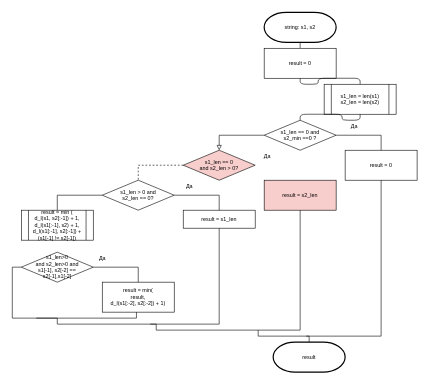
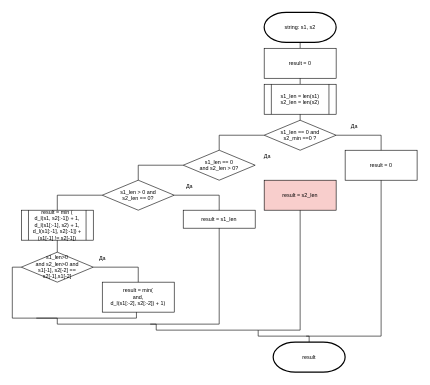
- <mxCell id="15" value="s1_len = len(s1)&lt;br style=&quot;font-size: 9px;&quot;&gt;s2_len = len(s2)" style="shape=process;whiteSpace=wrap;html=1;backgroundOutline=1;fontSize=9;" parent="1" vertex="1"><mxGeometry x="540" y="140" width="120" height="50" as="geometry" /></mxCell>
+ <mxCell id="15" value="s1_len = len(s1)&lt;br style=&quot;font-size: 9px;&quot;&gt;s2_len = len(s2)" style="shape=process;whiteSpace=wrap;html=1;backgroundOutline=1;fontSize=9;" parent="1" vertex="1"><mxGeometry x="440" y="140" width="120" height="50" as="geometry" /></mxCell>
- <mxCell id="2" style="edgeStyle=orthogonalEdgeStyle;rounded=0;orthogonalLoop=1;jettySize=auto;html=1;entryX=0.5;entryY=0;entryDx=0;entryDy=0;endArrow=block;endFill=0;fontSize=9;" parent="1" source="3" target="4" edge="1"><mxGeometry relative="1" as="geometry" /></mxCell>
+ <mxCell id="2" style="edgeStyle=orthogonalEdgeStyle;rounded=0;orthogonalLoop=1;jettySize=auto;html=1;entryX=0.5;entryY=0;entryDx=0;entryDy=0;endArrow=none;endFill=0;fontSize=9;" parent="1" source="3" target="4" edge="1"><mxGeometry relative="1" as="geometry" /></mxCell>
- <mxCell id="17" style="edgeStyle=orthogonalEdgeStyle;rounded=0;orthogonalLoop=1;jettySize=auto;html=1;entryX=0.5;entryY=0;entryDx=0;entryDy=0;endArrow=none;endFill=0;exitX=0;exitY=0.5;exitDx=0;exitDy=0;fontSize=9;dashed=1;" parent="1" source="4" target="7" edge="1"><mxGeometry relative="1" as="geometry"><mxPoint x="450" y="235" as="sourcePoint" /><mxPoint x="375" y="260" as="targetPoint" /></mxGeometry></mxCell>
+ <mxCell id="17" style="edgeStyle=orthogonalEdgeStyle;rounded=0;orthogonalLoop=1;jettySize=auto;html=1;entryX=0.5;entryY=0;entryDx=0;entryDy=0;endArrow=none;endFill=0;exitX=0;exitY=0.5;exitDx=0;exitDy=0;fontSize=9;" parent="1" source="4" target="7" edge="1"><mxGeometry relative="1" as="geometry"><mxPoint x="450" y="235" as="sourcePoint" /><mxPoint x="375" y="260" as="targetPoint" /></mxGeometry></mxCell>
- <mxCell id="4" value="s1_len == 0 &lt;br&gt;and s2_len &amp;gt; 0?" style="rhombus;whiteSpace=wrap;html=1;fontSize=9;fillColor=#f8cecc;" parent="1" vertex="1"><mxGeometry x="305" y="250" width="120" height="50" as="geometry" /></mxCell>
+ <mxCell id="4" value="s1_len == 0 &lt;br&gt;and s2_len &amp;gt; 0?" style="rhombus;whiteSpace=wrap;html=1;fontSize=9;" parent="1" vertex="1"><mxGeometry x="305" y="250" width="120" height="50" as="geometry" /></mxCell>
+ <mxCell id="21" style="edgeStyle=orthogonalEdgeStyle;rounded=0;orthogonalLoop=1;jettySize=auto;html=1;entryX=0.5;entryY=1;entryDx=0;entryDy=0;endArrow=none;endFill=0;exitX=0.5;exitY=0;exitDx=0;exitDy=0;fontSize=9;" parent="1" source="10" target="9" edge="1"><mxGeometry relative="1" as="geometry"><mxPoint x="500" y="285" as="sourcePoint" /><mxPoint x="425" y="310" as="targetPoint" /></mxGeometry></mxCell>
- <mxCell id="11" value="result = min(&lt;br&gt;result,&lt;br&gt;d_l(s1[:-2], s2[:-2]) + 1)" style="rounded=0;whiteSpace=wrap;html=1;fontSize=9;" parent="1" vertex="1"><mxGeometry x="170" y="470" width="120" height="50" as="geometry" /></mxCell>
+ <mxCell id="11" value="result = min(&lt;br&gt;and,&lt;br&gt;d_l(s1[:-2], s2[:-2]) + 1)" style="rounded=0;whiteSpace=wrap;html=1;fontSize=9;" parent="1" vertex="1"><mxGeometry x="170" y="470" width="120" height="50" as="geometry" /></mxCell>
